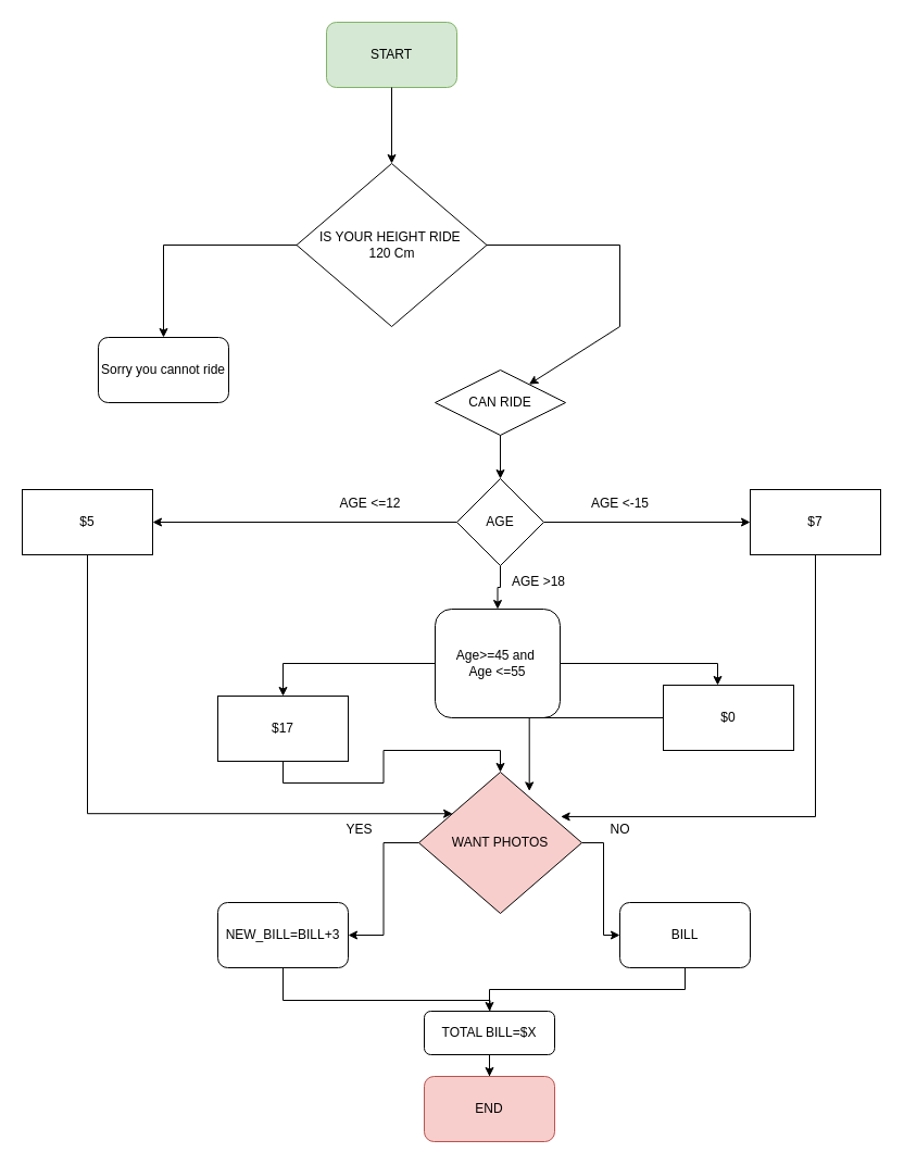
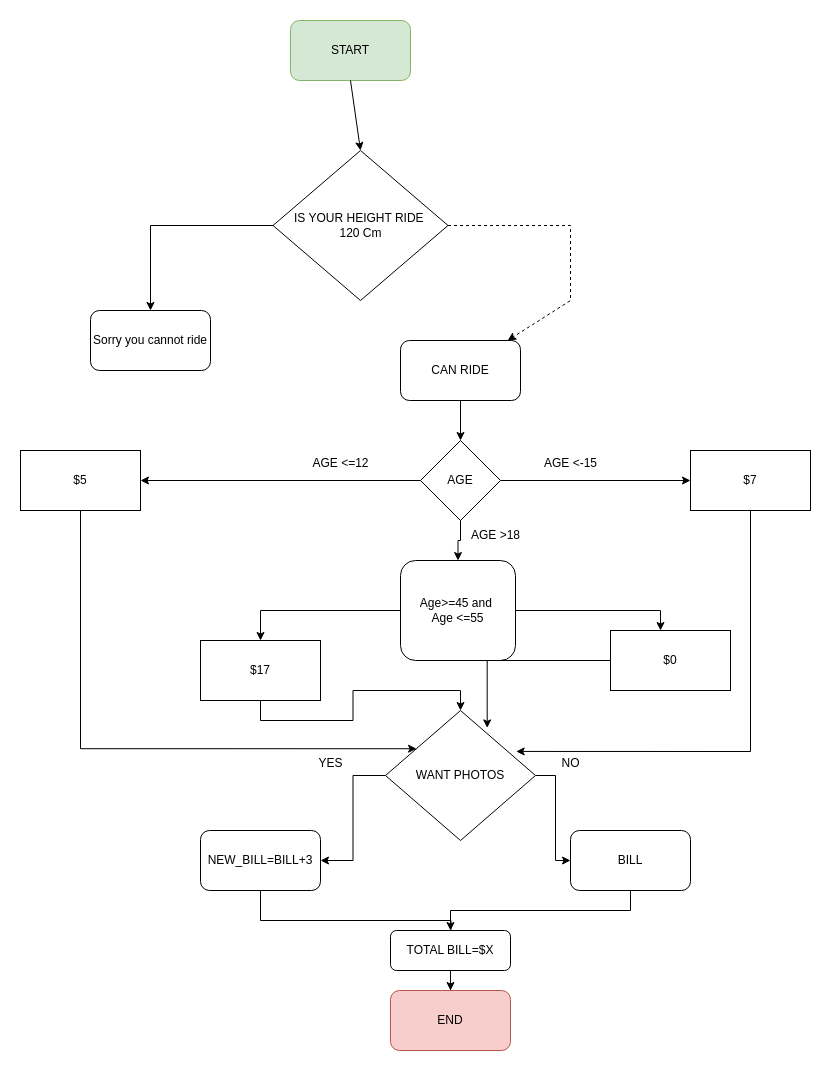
- <mxCell id="2" value="START" style="rounded=1;whiteSpace=wrap;html=1;fillColor=#d5e8d4;strokeColor=#82b366;" parent="1" vertex="1"><mxGeometry x="300" y="20" width="120" height="60" as="geometry" /></mxCell>
+ <mxCell id="2" value="START" style="rounded=1;whiteSpace=wrap;html=1;fillColor=#d5e8d4;strokeColor=#82b366;" parent="1" vertex="1"><mxGeometry x="290" y="20" width="120" height="60" as="geometry" /></mxCell>
- <mxCell id="6" value="" style="endArrow=classic;html=1;rounded=0;exitX=1;exitY=0.5;exitDx=0;exitDy=0;" parent="1" source="4" target="8" edge="1"><mxGeometry width="50" height="50" relative="1" as="geometry"><mxPoint x="613" y="230" as="sourcePoint" /><mxPoint x="570" y="260" as="targetPoint" /><Array as="points"><mxPoint x="570" y="225" /><mxPoint x="570" y="300" /></Array></mxGeometry></mxCell>
+ <mxCell id="6" value="" style="endArrow=classic;html=1;rounded=0;exitX=1;exitY=0.5;exitDx=0;exitDy=0;dashed=1;" parent="1" source="4" target="8" edge="1"><mxGeometry width="50" height="50" relative="1" as="geometry"><mxPoint x="613" y="230" as="sourcePoint" /><mxPoint x="570" y="260" as="targetPoint" /><Array as="points"><mxPoint x="570" y="225" /><mxPoint x="570" y="300" /></Array></mxGeometry></mxCell>
- <mxCell id="8" value="CAN RIDE" style="rhombus;whiteSpace=wrap;html=1;" parent="1" vertex="1"><mxGeometry x="400" y="340" width="120" height="60" as="geometry" /></mxCell>
+ <mxCell id="8" value="CAN RIDE" style="rounded=1;whiteSpace=wrap;html=1;" parent="1" vertex="1"><mxGeometry x="400" y="340" width="120" height="60" as="geometry" /></mxCell>
- <mxCell id="23" value="WANT PHOTOS" style="rhombus;whiteSpace=wrap;html=1;fillColor=#f8cecc;" parent="1" vertex="1"><mxGeometry x="385" y="710" width="150" height="130" as="geometry" /></mxCell>
+ <mxCell id="23" value="WANT PHOTOS" style="rhombus;whiteSpace=wrap;html=1;" parent="1" vertex="1"><mxGeometry x="385" y="710" width="150" height="130" as="geometry" /></mxCell>
